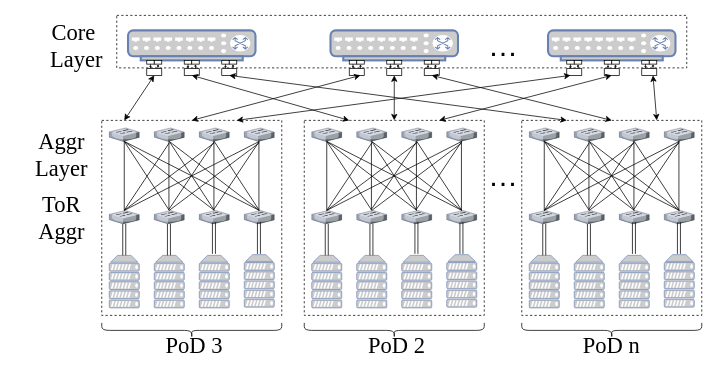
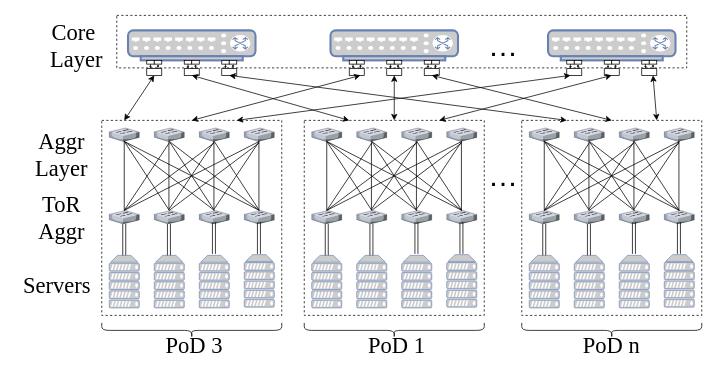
+ <mxCell id="114" value="&lt;div&gt;&lt;font face=&quot;Times New Roman&quot;&gt;&lt;font style=&quot;font-size: 30px&quot;&gt;Servers &lt;/font&gt;&lt;br&gt;&lt;/font&gt;&lt;/div&gt;" style="text;html=1;align=center;verticalAlign=middle;resizable=0;points=[];autosize=1;" parent="2" vertex="1"><mxGeometry y="345" width="110" height="30" as="geometry" /></mxCell>
- <mxCell id="118" value="&lt;div style=&quot;font-size: 30px;&quot;&gt;&lt;font style=&quot;font-size: 30px;&quot; face=&quot;Times New Roman&quot;&gt;PoD 2 &lt;/font&gt;&lt;/div&gt;" style="text;html=1;align=center;verticalAlign=middle;resizable=0;points=[];autosize=1;fontSize=30;" parent="2" vertex="1"><mxGeometry x="458" y="415" width="100" height="50" as="geometry" /></mxCell>
+ <mxCell id="118" value="&lt;div style=&quot;font-size: 30px;&quot;&gt;&lt;font style=&quot;font-size: 30px;&quot; face=&quot;Times New Roman&quot;&gt;PoD 1 &lt;/font&gt;&lt;/div&gt;" style="text;html=1;align=center;verticalAlign=middle;resizable=0;points=[];autosize=1;fontSize=30;" parent="2" vertex="1"><mxGeometry x="458" y="415" width="100" height="50" as="geometry" /></mxCell>
